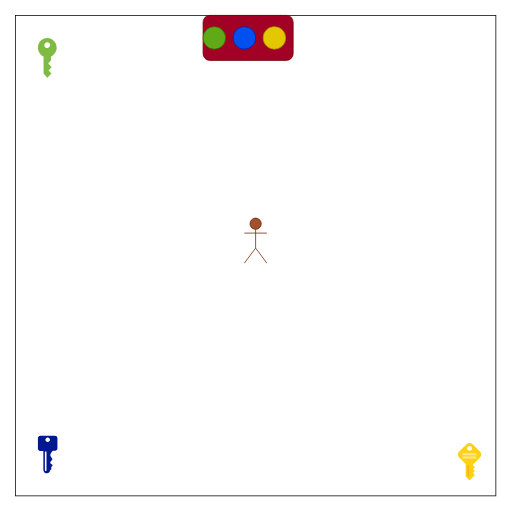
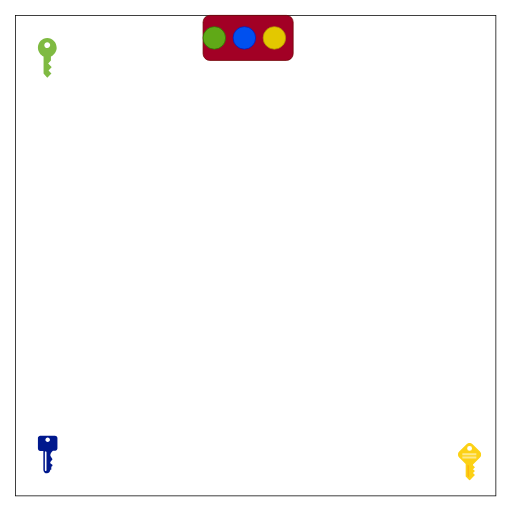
- <mxCell id="7" value="Actor" style="shape=umlActor;verticalLabelPosition=bottom;verticalAlign=top;html=1;outlineConnect=0;fillColor=#a0522d;fontColor=#ffffff;strokeColor=#6D1F00;" vertex="1" parent="1"><mxGeometry x="325" y="290" width="30" height="60" as="geometry" /></mxCell>
